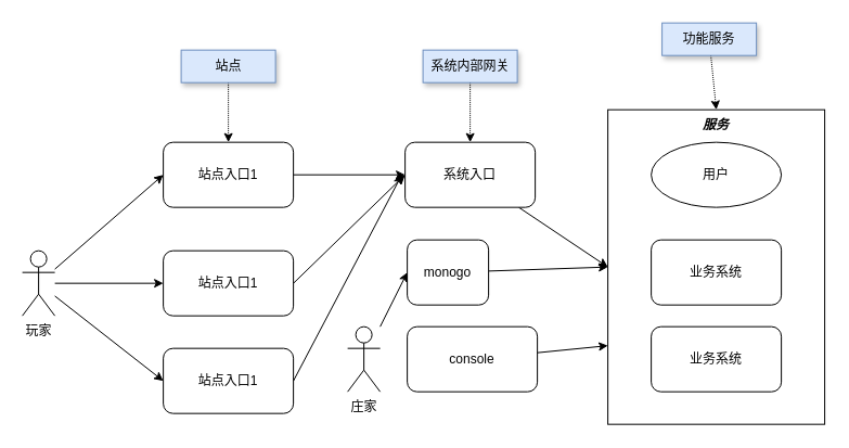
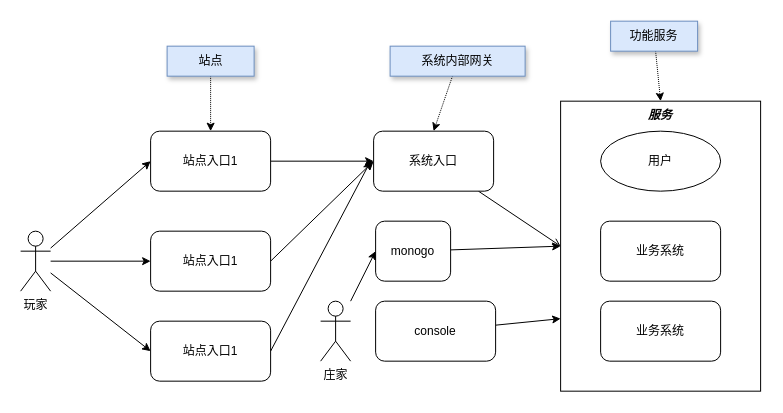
- <mxCell id="25" value="系统内部网关" style="text;html=1;strokeColor=#6c8ebf;fillColor=#dae8fc;align=center;verticalAlign=middle;whiteSpace=wrap;rounded=0;shadow=1;" vertex="1" parent="1"><mxGeometry x="389.611" y="45.667" width="87" height="30" as="geometry" /></mxCell>
+ <mxCell id="25" value="系统内部网关" style="text;html=1;strokeColor=#6c8ebf;fillColor=#dae8fc;align=center;verticalAlign=middle;whiteSpace=wrap;rounded=0;shadow=1;" vertex="1" parent="1"><mxGeometry x="389.611" y="45.667" width="135" height="30" as="geometry" /></mxCell>
- <mxCell id="9" style="edgeStyle=none;rounded=0;orthogonalLoop=1;jettySize=auto;html=1;entryX=0;entryY=0.5;entryDx=0;entryDy=0;" edge="1" parent="1" source="10" target="2"><mxGeometry relative="1" as="geometry" /></mxCell>
+ <mxCell id="9" style="edgeStyle=none;rounded=0;orthogonalLoop=1;jettySize=auto;html=1;entryX=0;entryY=0.5;entryDx=0;entryDy=0;endArrow=open;" edge="1" parent="1" source="10" target="2"><mxGeometry relative="1" as="geometry" /></mxCell>
